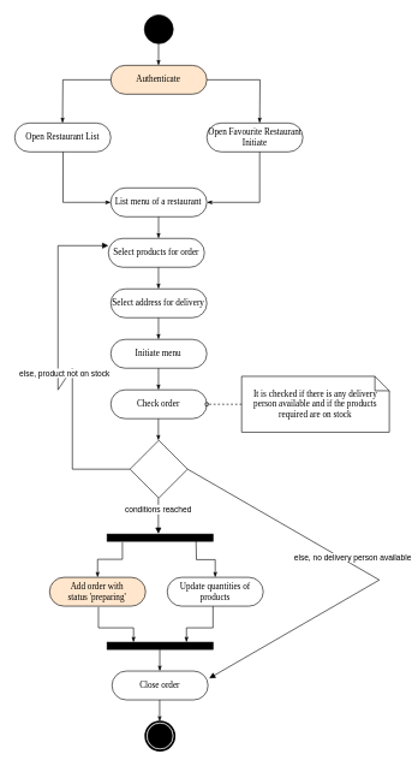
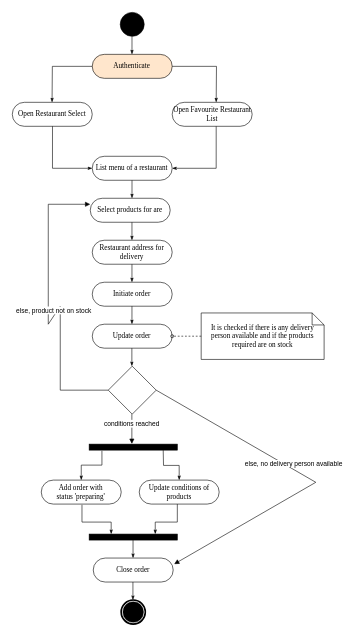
- <mxCell id="5" value="Open Restaurant List" style="rounded=1;whiteSpace=wrap;html=1;shadow=0;comic=0;labelBackgroundColor=none;strokeWidth=1;fontFamily=Verdana;fontSize=12;align=center;arcSize=50;" parent="1" vertex="1"><mxGeometry x="20" y="170" width="133.33" height="40" as="geometry" /></mxCell>
+ <mxCell id="5" value="Open Restaurant Select" style="rounded=1;whiteSpace=wrap;html=1;shadow=0;comic=0;labelBackgroundColor=none;strokeWidth=1;fontFamily=Verdana;fontSize=12;align=center;arcSize=50;" parent="1" vertex="1"><mxGeometry x="20" y="170" width="133.33" height="40" as="geometry" /></mxCell>
- <mxCell id="6" value="Open Favourite Restaurant Initiate" style="rounded=1;whiteSpace=wrap;html=1;shadow=0;comic=0;labelBackgroundColor=none;strokeWidth=1;fontFamily=Verdana;fontSize=12;align=center;arcSize=50;" parent="1" vertex="1"><mxGeometry x="286.66" y="170" width="133.33" height="40" as="geometry" /></mxCell>
+ <mxCell id="6" value="Open Favourite Restaurant List" style="rounded=1;whiteSpace=wrap;html=1;shadow=0;comic=0;labelBackgroundColor=none;strokeWidth=1;fontFamily=Verdana;fontSize=12;align=center;arcSize=50;" parent="1" vertex="1"><mxGeometry x="286.66" y="170" width="133.33" height="40" as="geometry" /></mxCell>
- <mxCell id="12" value="Select products for order" style="rounded=1;whiteSpace=wrap;html=1;shadow=0;comic=0;labelBackgroundColor=none;strokeWidth=1;fontFamily=Verdana;fontSize=12;align=center;arcSize=50;" parent="1" vertex="1"><mxGeometry x="150" y="330" width="133.33" height="40" as="geometry" /></mxCell>
+ <mxCell id="12" value="Select products for are" style="rounded=1;whiteSpace=wrap;html=1;shadow=0;comic=0;labelBackgroundColor=none;strokeWidth=1;fontFamily=Verdana;fontSize=12;align=center;arcSize=50;" parent="1" vertex="1"><mxGeometry x="150" y="330" width="133.33" height="40" as="geometry" /></mxCell>
- <mxCell id="17" value="Select address for delivery" style="rounded=1;whiteSpace=wrap;html=1;shadow=0;comic=0;labelBackgroundColor=none;strokeWidth=1;fontFamily=Verdana;fontSize=12;align=center;arcSize=50;" parent="1" vertex="1"><mxGeometry x="153.33" y="400" width="133.33" height="40" as="geometry" /></mxCell>
+ <mxCell id="17" value="Restaurant address for delivery" style="rounded=1;whiteSpace=wrap;html=1;shadow=0;comic=0;labelBackgroundColor=none;strokeWidth=1;fontFamily=Verdana;fontSize=12;align=center;arcSize=50;" parent="1" vertex="1"><mxGeometry x="153.33" y="400" width="133.33" height="40" as="geometry" /></mxCell>
- <mxCell id="14" value="Initiate menu" style="rounded=1;whiteSpace=wrap;html=1;shadow=0;comic=0;labelBackgroundColor=none;strokeWidth=1;fontFamily=Verdana;fontSize=12;align=center;arcSize=50;" parent="1" vertex="1"><mxGeometry x="153.33" y="470" width="133.33" height="40" as="geometry" /></mxCell>
+ <mxCell id="14" value="Initiate order" style="rounded=1;whiteSpace=wrap;html=1;shadow=0;comic=0;labelBackgroundColor=none;strokeWidth=1;fontFamily=Verdana;fontSize=12;align=center;arcSize=50;" parent="1" vertex="1"><mxGeometry x="153.33" y="470" width="133.33" height="40" as="geometry" /></mxCell>
- <mxCell id="32" value="Check order" style="rounded=1;whiteSpace=wrap;html=1;shadow=0;comic=0;labelBackgroundColor=none;strokeWidth=1;fontFamily=Verdana;fontSize=12;align=center;arcSize=50;" parent="1" vertex="1"><mxGeometry x="153.34" y="540" width="133.33" height="40" as="geometry" /></mxCell>
+ <mxCell id="32" value="Update order" style="rounded=1;whiteSpace=wrap;html=1;shadow=0;comic=0;labelBackgroundColor=none;strokeWidth=1;fontFamily=Verdana;fontSize=12;align=center;arcSize=50;" parent="1" vertex="1"><mxGeometry x="153.34" y="540" width="133.33" height="40" as="geometry" /></mxCell>
- <mxCell id="25" value="Add order with &lt;br&gt;status 'preparing'" style="rounded=1;whiteSpace=wrap;html=1;shadow=0;comic=0;labelBackgroundColor=none;strokeWidth=1;fontFamily=Verdana;fontSize=12;align=center;arcSize=50;fillColor=#ffe6cc;" parent="1" vertex="1"><mxGeometry x="68.33" y="800" width="133.33" height="40" as="geometry" /></mxCell>
+ <mxCell id="25" value="Add order with &lt;br&gt;status 'preparing'" style="rounded=1;whiteSpace=wrap;html=1;shadow=0;comic=0;labelBackgroundColor=none;strokeWidth=1;fontFamily=Verdana;fontSize=12;align=center;arcSize=50;" parent="1" vertex="1"><mxGeometry x="68.33" y="800" width="133.33" height="40" as="geometry" /></mxCell>
- <mxCell id="24" value="Update quantities of products" style="rounded=1;whiteSpace=wrap;html=1;shadow=0;comic=0;labelBackgroundColor=none;strokeWidth=1;fontFamily=Verdana;fontSize=12;align=center;arcSize=50;" parent="1" vertex="1"><mxGeometry x="231.67" y="800" width="133.33" height="40" as="geometry" /></mxCell>
+ <mxCell id="24" value="Update conditions of products" style="rounded=1;whiteSpace=wrap;html=1;shadow=0;comic=0;labelBackgroundColor=none;strokeWidth=1;fontFamily=Verdana;fontSize=12;align=center;arcSize=50;" parent="1" vertex="1"><mxGeometry x="231.67" y="800" width="133.33" height="40" as="geometry" /></mxCell>
